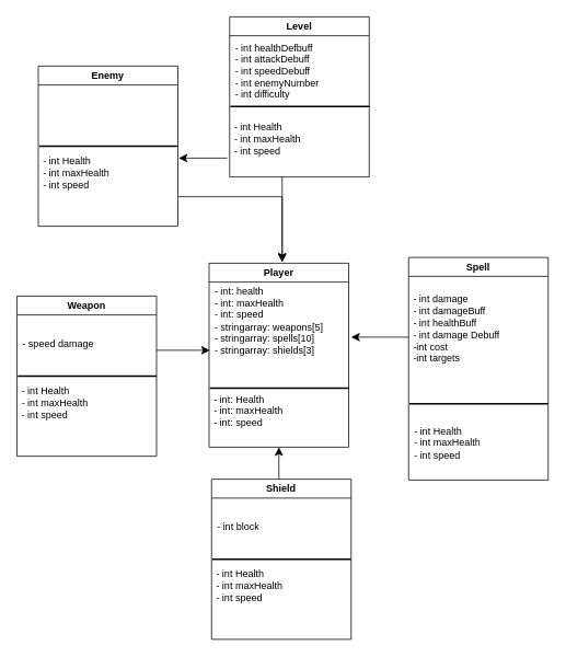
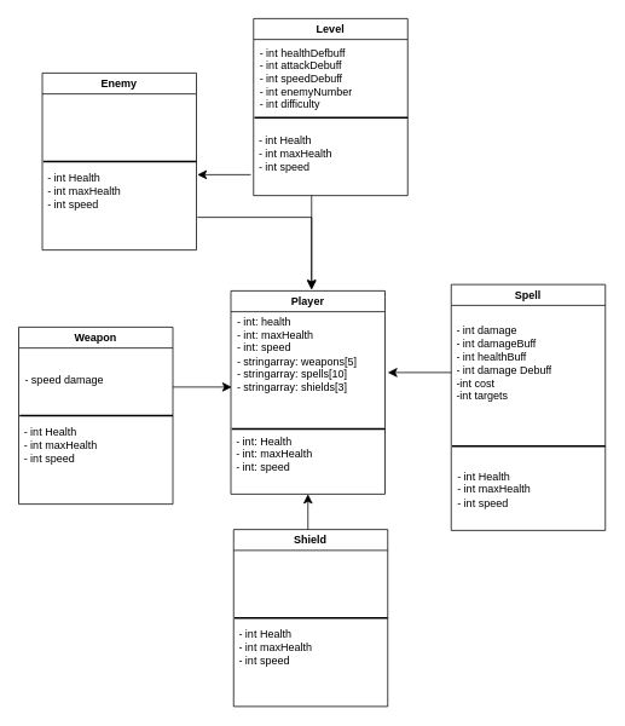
- <mxCell id="7" value="&lt;div&gt;&lt;div&gt;- int block&lt;/div&gt;&lt;/div&gt;" style="text;strokeColor=none;fillColor=none;align=left;verticalAlign=middle;spacingLeft=4;spacingRight=4;overflow=hidden;points=[[0,0.5],[1,0.5]];portConstraint=eastwest;rotatable=0;whiteSpace=wrap;html=1;" vertex="1" parent="6"><mxGeometry x="1" y="25" width="165" height="66" as="geometry" /></mxCell>
